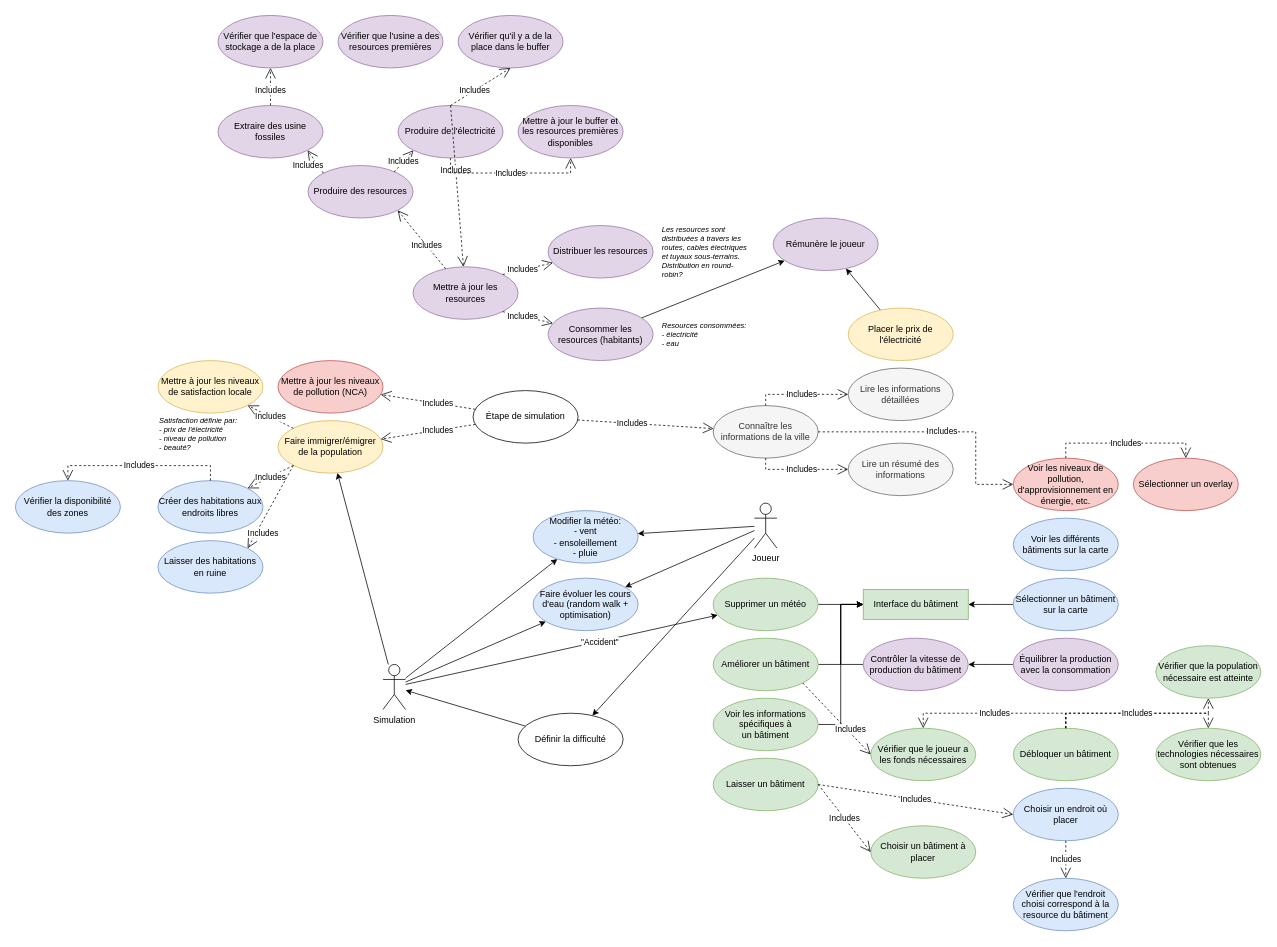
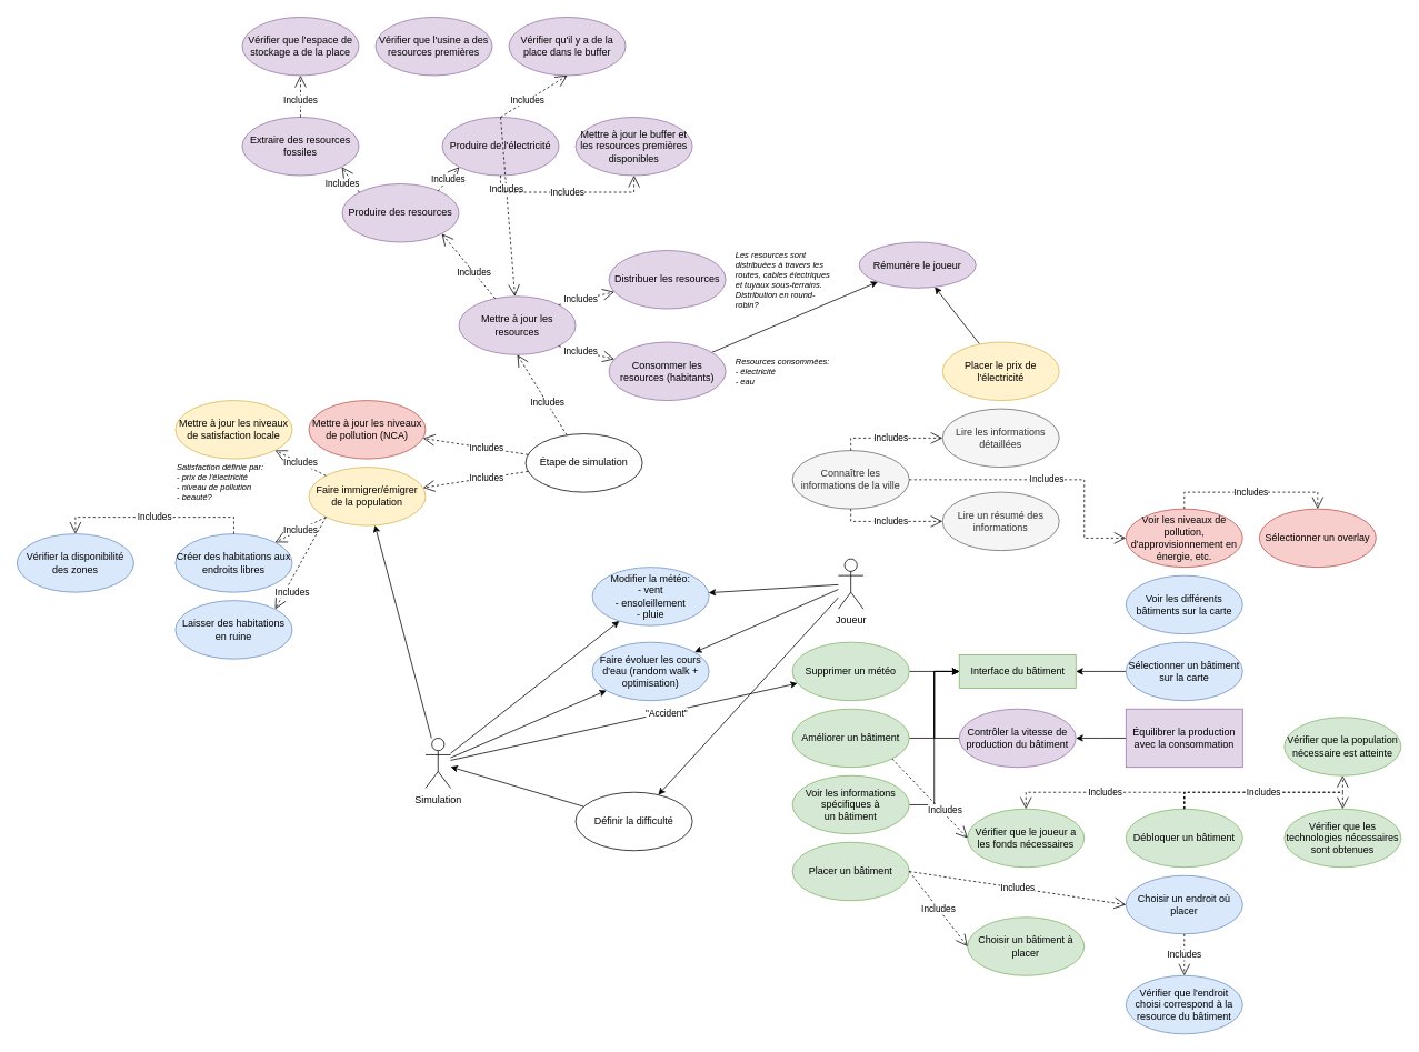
- <mxCell id="47" value="Extraire des usine fossiles" style="ellipse;whiteSpace=wrap;html=1;fillColor=#e1d5e7;strokeColor=#9673a6;" vertex="1" parent="1"><mxGeometry x="290" y="140" width="140" height="70" as="geometry" /></mxCell>
+ <mxCell id="47" value="Extraire des resources fossiles" style="ellipse;whiteSpace=wrap;html=1;fillColor=#e1d5e7;strokeColor=#9673a6;" vertex="1" parent="1"><mxGeometry x="290" y="140" width="140" height="70" as="geometry" /></mxCell>
- <mxCell id="88" value="Rémunère le joueur" style="ellipse;whiteSpace=wrap;html=1;fillColor=#e1d5e7;strokeColor=#9673a6;" vertex="1" parent="1"><mxGeometry x="1030" y="290" width="140" height="70" as="geometry" /></mxCell>
+ <mxCell id="88" value="Rémunère le joueur" style="ellipse;whiteSpace=wrap;html=1;fillColor=#e1d5e7;strokeColor=#9673a6;" vertex="1" parent="1"><mxGeometry x="1030" y="290" width="140" height="55" as="geometry" /></mxCell>
- <mxCell id="69" value="Includes" style="endArrow=open;endSize=12;dashed=1;html=1;rounded=0;" edge="1" parent="1" source="68" target="5"><mxGeometry x="-0.2" width="160" relative="1" as="geometry"><mxPoint x="653.864" y="527.883" as="sourcePoint" /><mxPoint x="589.997" y="449.999" as="targetPoint" /><mxPoint as="offset" /></mxGeometry></mxCell>
+ <mxCell id="69" value="Includes" style="endArrow=open;endSize=12;dashed=1;html=1;rounded=0;entryX=0.5;entryY=1;entryDx=0;entryDy=0;" edge="1" parent="1" source="68" target="58"><mxGeometry x="-0.2" width="160" relative="1" as="geometry"><mxPoint x="653.864" y="527.883" as="sourcePoint" /><mxPoint x="589.997" y="449.999" as="targetPoint" /><mxPoint as="offset" /></mxGeometry></mxCell>
- <mxCell id="84" value="Équilibrer la production avec la consommation" style="ellipse;whiteSpace=wrap;html=1;fillColor=#e1d5e7;strokeColor=#9673a6;" vertex="1" parent="1"><mxGeometry x="1350" y="850" width="140" height="70" as="geometry" /></mxCell>
+ <mxCell id="84" value="Équilibrer la production avec la consommation" style="whiteSpace=wrap;html=1;fillColor=#e1d5e7;strokeColor=#9673a6;rounded=0;" vertex="1" parent="1"><mxGeometry x="1350" y="850" width="140" height="70" as="geometry" /></mxCell>
- <mxCell id="10" value="Laisser un bâtiment" style="ellipse;whiteSpace=wrap;html=1;fillColor=#d5e8d4;strokeColor=#82b366;" vertex="1" parent="1"><mxGeometry x="950" y="1010" width="140" height="70" as="geometry" /></mxCell>
+ <mxCell id="10" value="Placer un bâtiment" style="ellipse;whiteSpace=wrap;html=1;fillColor=#d5e8d4;strokeColor=#82b366;" vertex="1" parent="1"><mxGeometry x="950" y="1010" width="140" height="70" as="geometry" /></mxCell>
